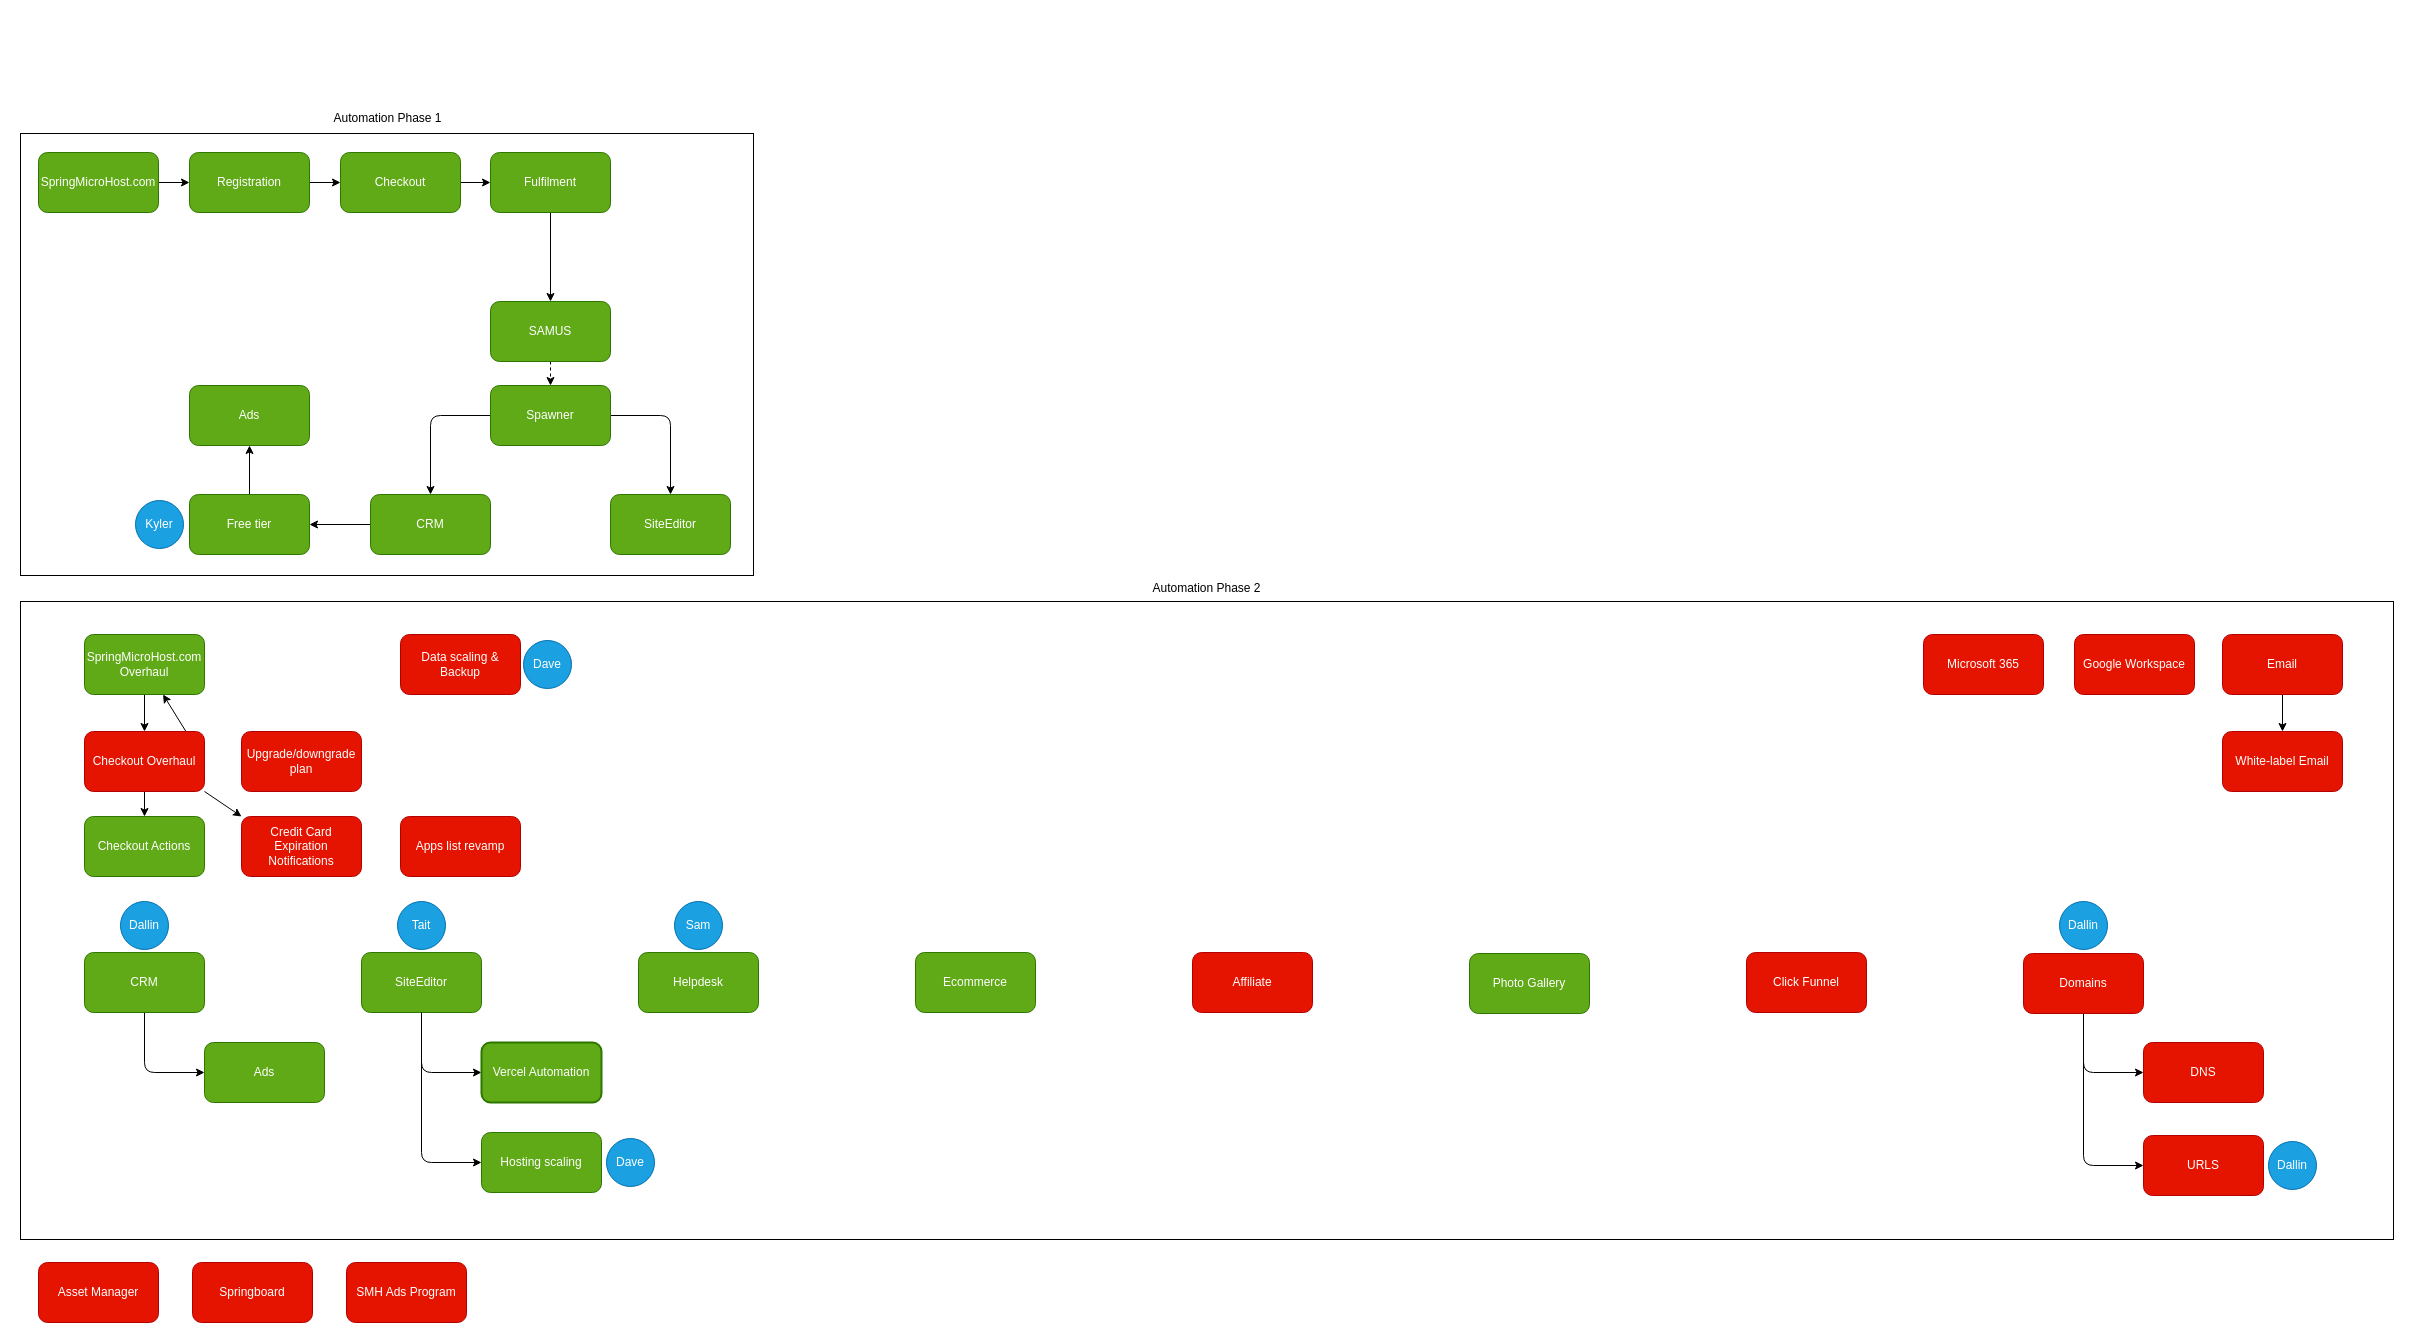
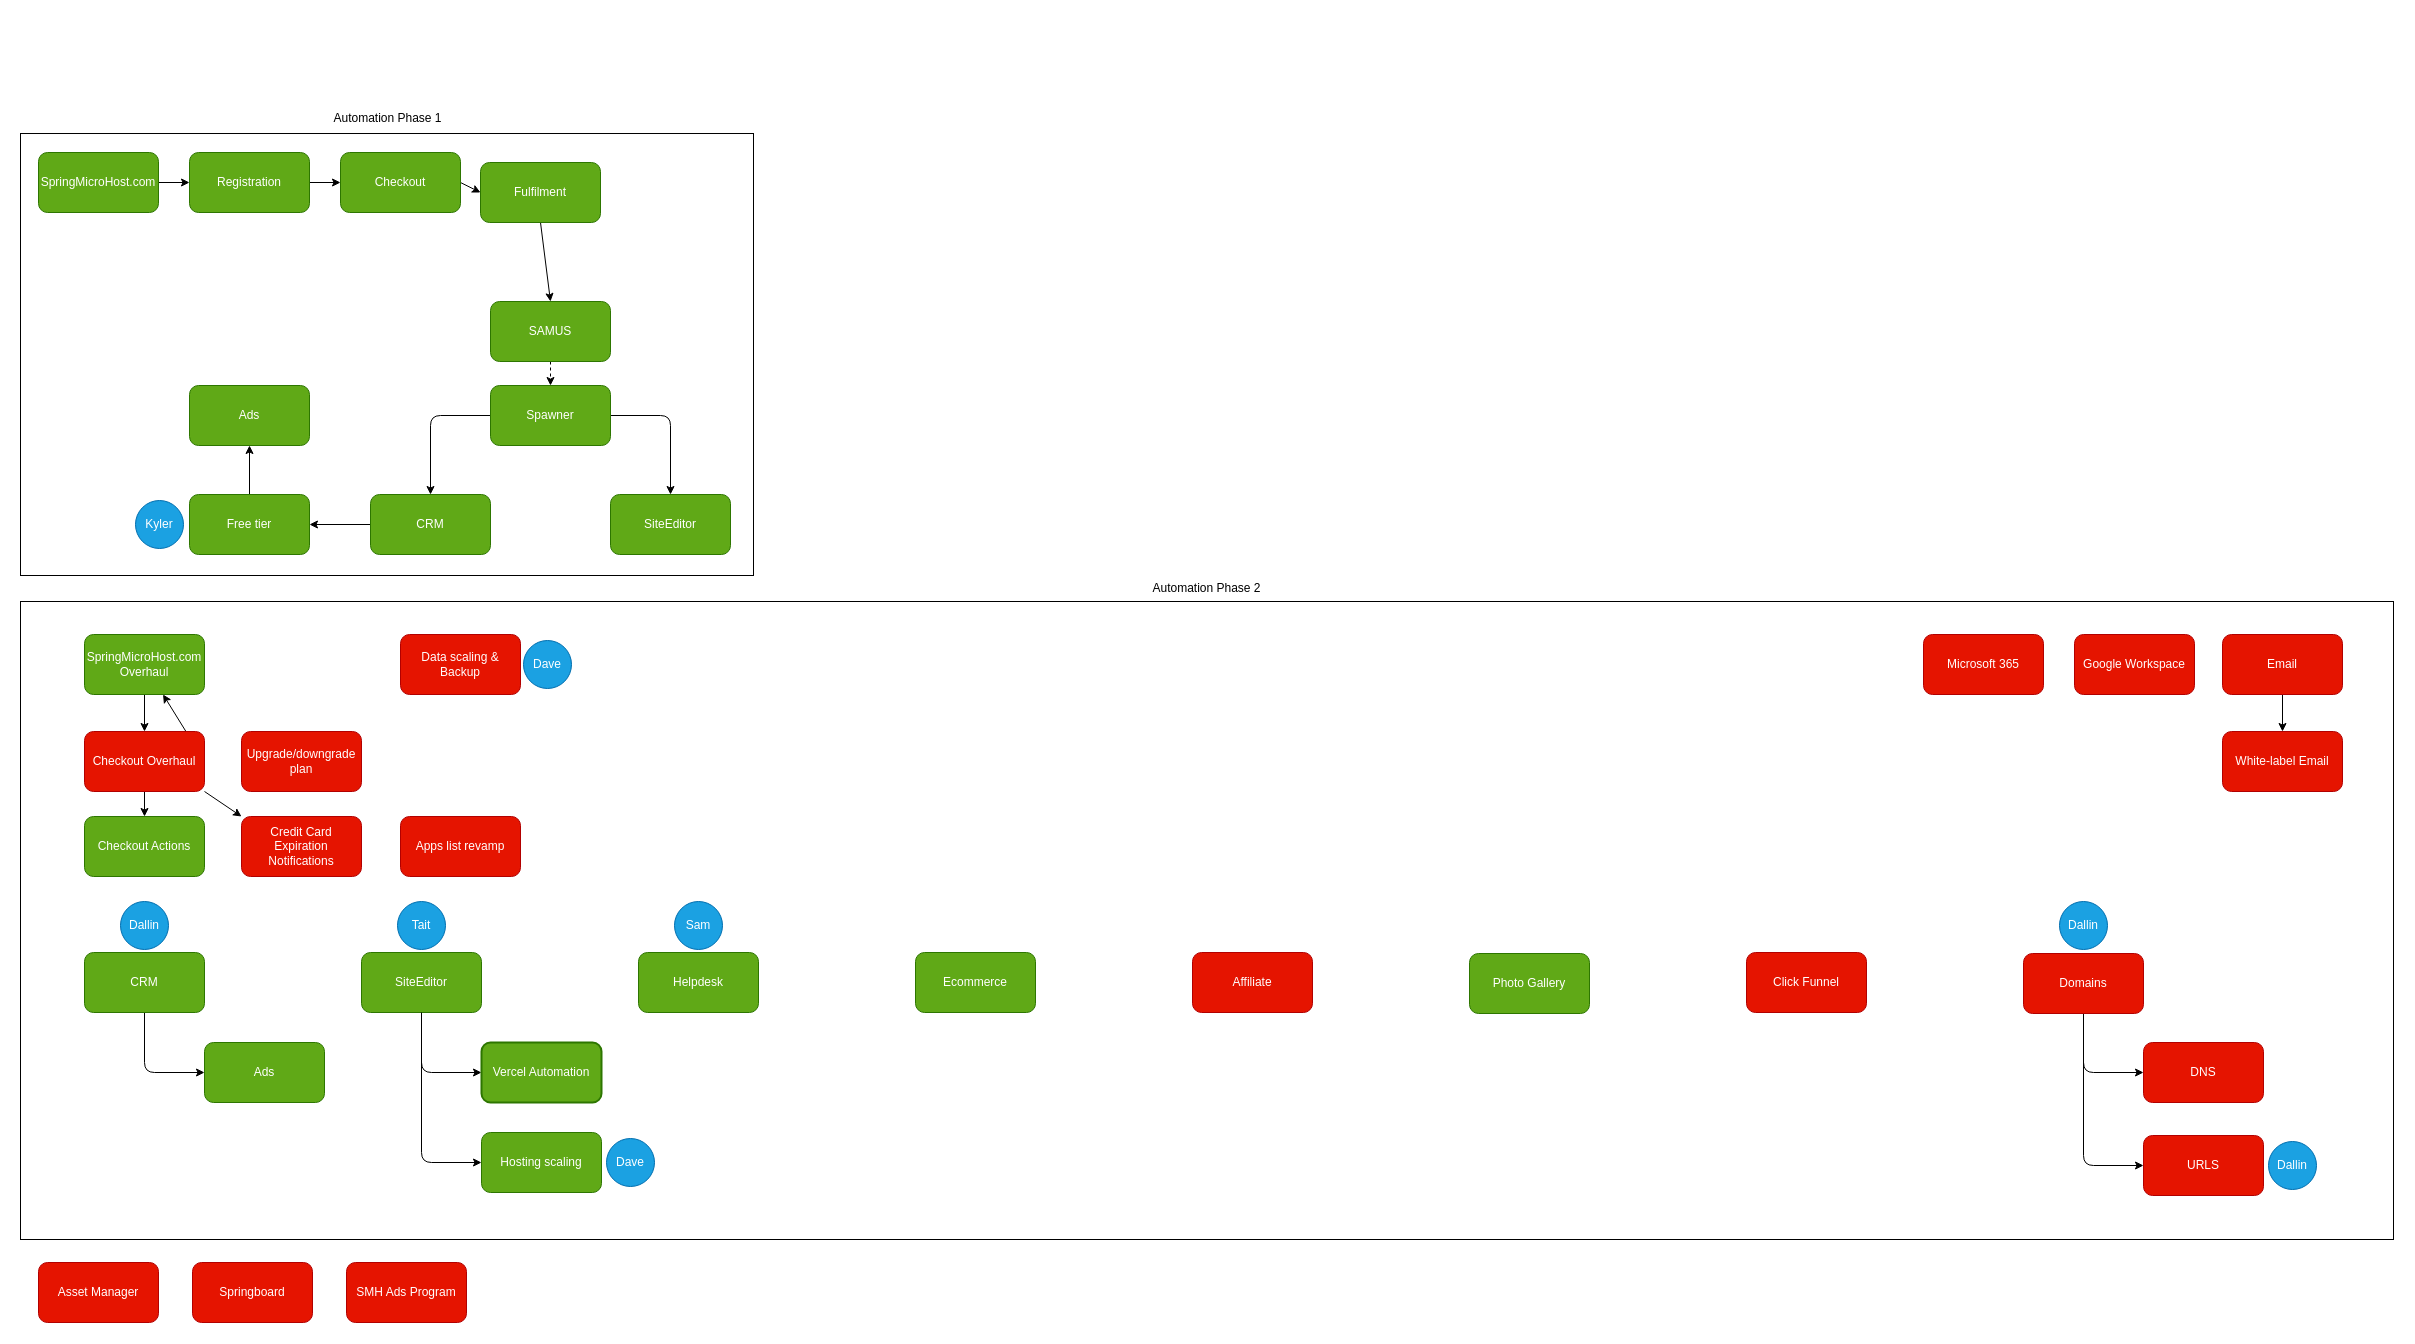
- <mxCell id="21" value="Fulfilment" style="rounded=1;whiteSpace=wrap;html=1;fillStyle=auto;fillColor=#60a917;fontColor=light-dark(#FFFFFF,#FFFFFF);strokeColor=#2D7600;glass=0;shadow=0;" parent="1" vertex="1"><mxGeometry x="490" y="152" width="120" height="60" as="geometry" /></mxCell>
+ <mxCell id="21" value="Fulfilment" style="rounded=1;whiteSpace=wrap;html=1;fillStyle=auto;fillColor=#60a917;fontColor=light-dark(#FFFFFF,#FFFFFF);strokeColor=#2D7600;glass=0;shadow=0;" parent="1" vertex="1"><mxGeometry x="480" y="162" width="120" height="60" as="geometry" /></mxCell>
